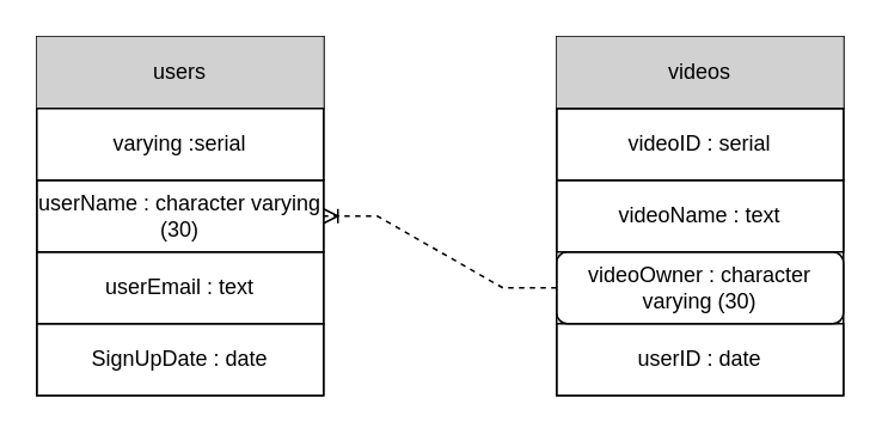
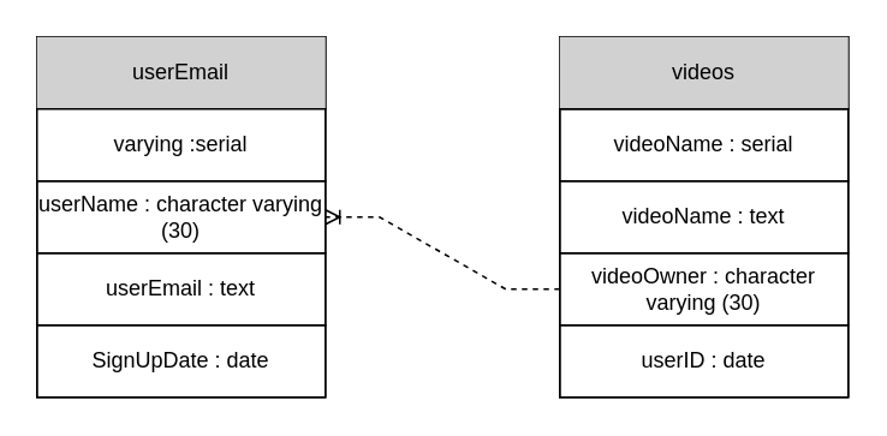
- <mxCell id="4" value="users" style="text;strokeColor=none;align=center;fillColor=#D1D1D1;html=1;verticalAlign=middle;whiteSpace=wrap;rounded=0;" vertex="1" parent="1"><mxGeometry x="20" y="20" width="160" height="40" as="geometry" /></mxCell>
+ <mxCell id="4" value="userEmail" style="text;strokeColor=none;align=center;fillColor=#D1D1D1;html=1;verticalAlign=middle;whiteSpace=wrap;rounded=0;" vertex="1" parent="1"><mxGeometry x="20" y="20" width="160" height="40" as="geometry" /></mxCell>
- <mxCell id="15" value="videoID : serial" style="text;strokeColor=none;align=center;fillColor=none;html=1;verticalAlign=middle;whiteSpace=wrap;rounded=0;" vertex="1" parent="1"><mxGeometry x="310" y="60" width="160" height="40" as="geometry" /></mxCell>
+ <mxCell id="15" value="videoName : serial" style="text;strokeColor=none;align=center;fillColor=none;html=1;verticalAlign=middle;whiteSpace=wrap;rounded=0;" vertex="1" parent="1"><mxGeometry x="310" y="60" width="160" height="40" as="geometry" /></mxCell>
- <mxCell id="17" value="videoOwner : character varying (30)" style="whiteSpace=wrap;html=1;fillColor=none;rounded=1;" vertex="1" parent="1"><mxGeometry x="310" y="140" width="160" height="40" as="geometry" /></mxCell>
+ <mxCell id="17" value="videoOwner : character varying (30)" style="rounded=0;whiteSpace=wrap;html=1;fillColor=none;" vertex="1" parent="1"><mxGeometry x="310" y="140" width="160" height="40" as="geometry" /></mxCell>
